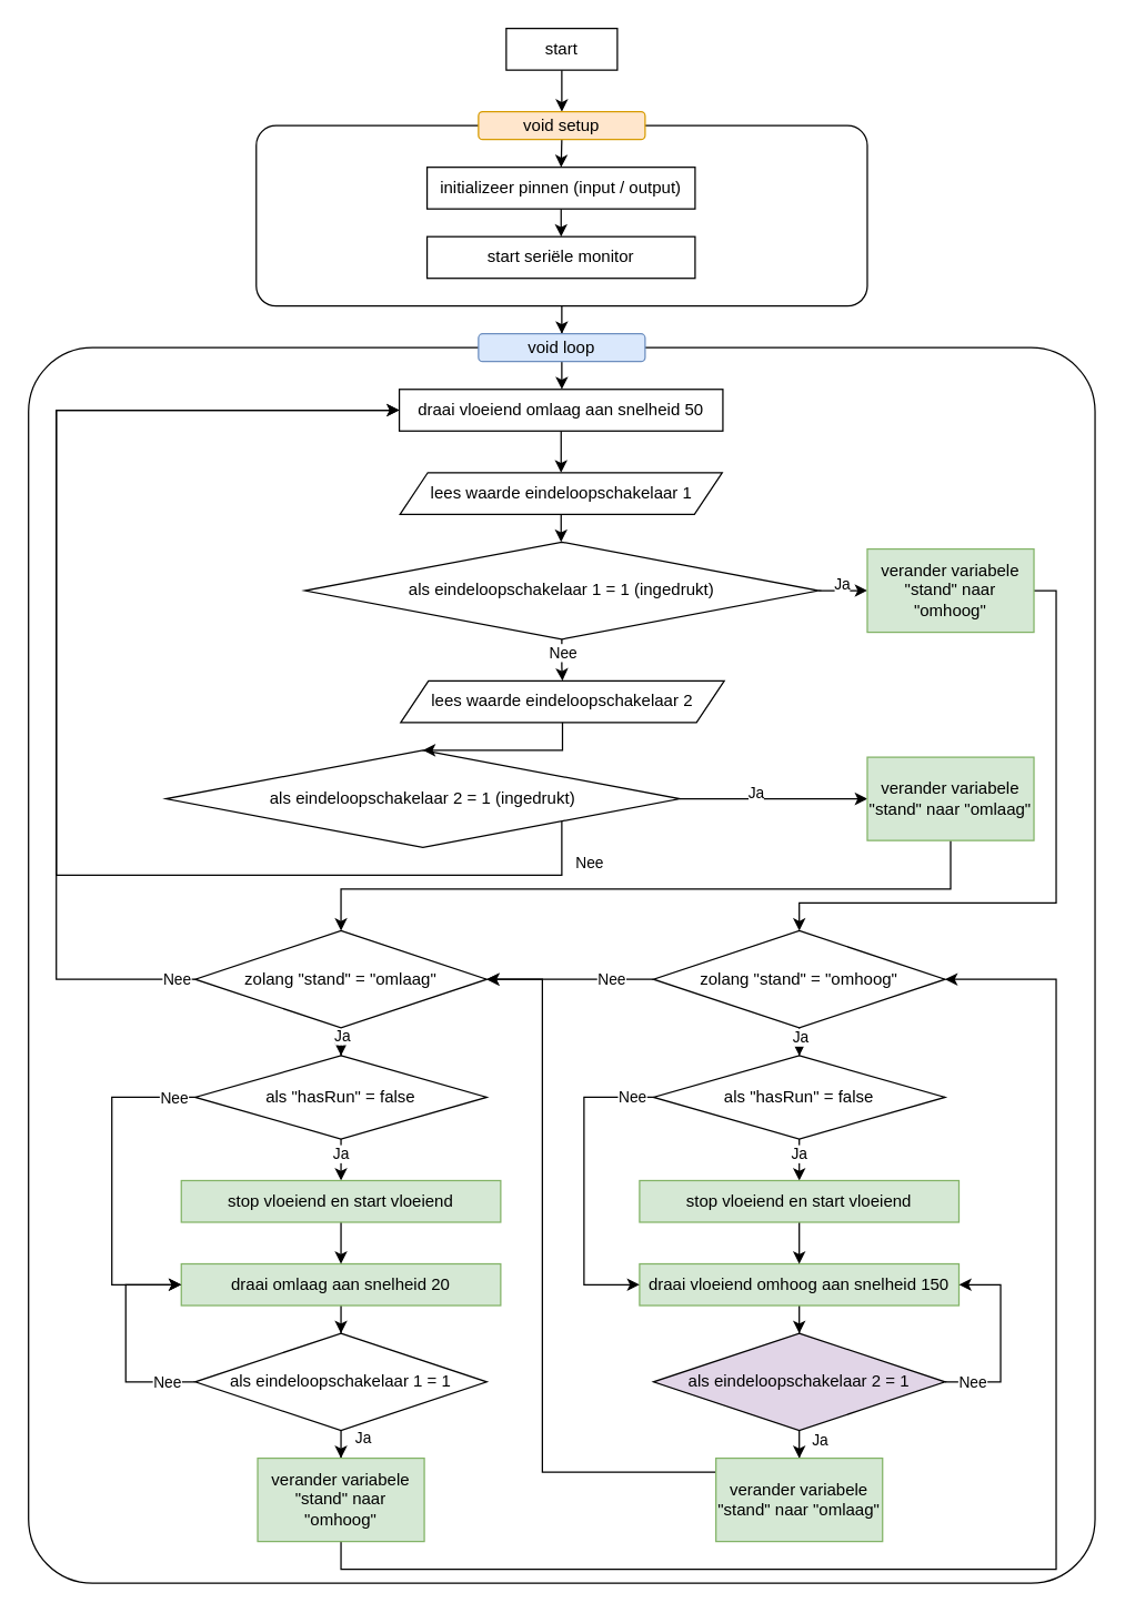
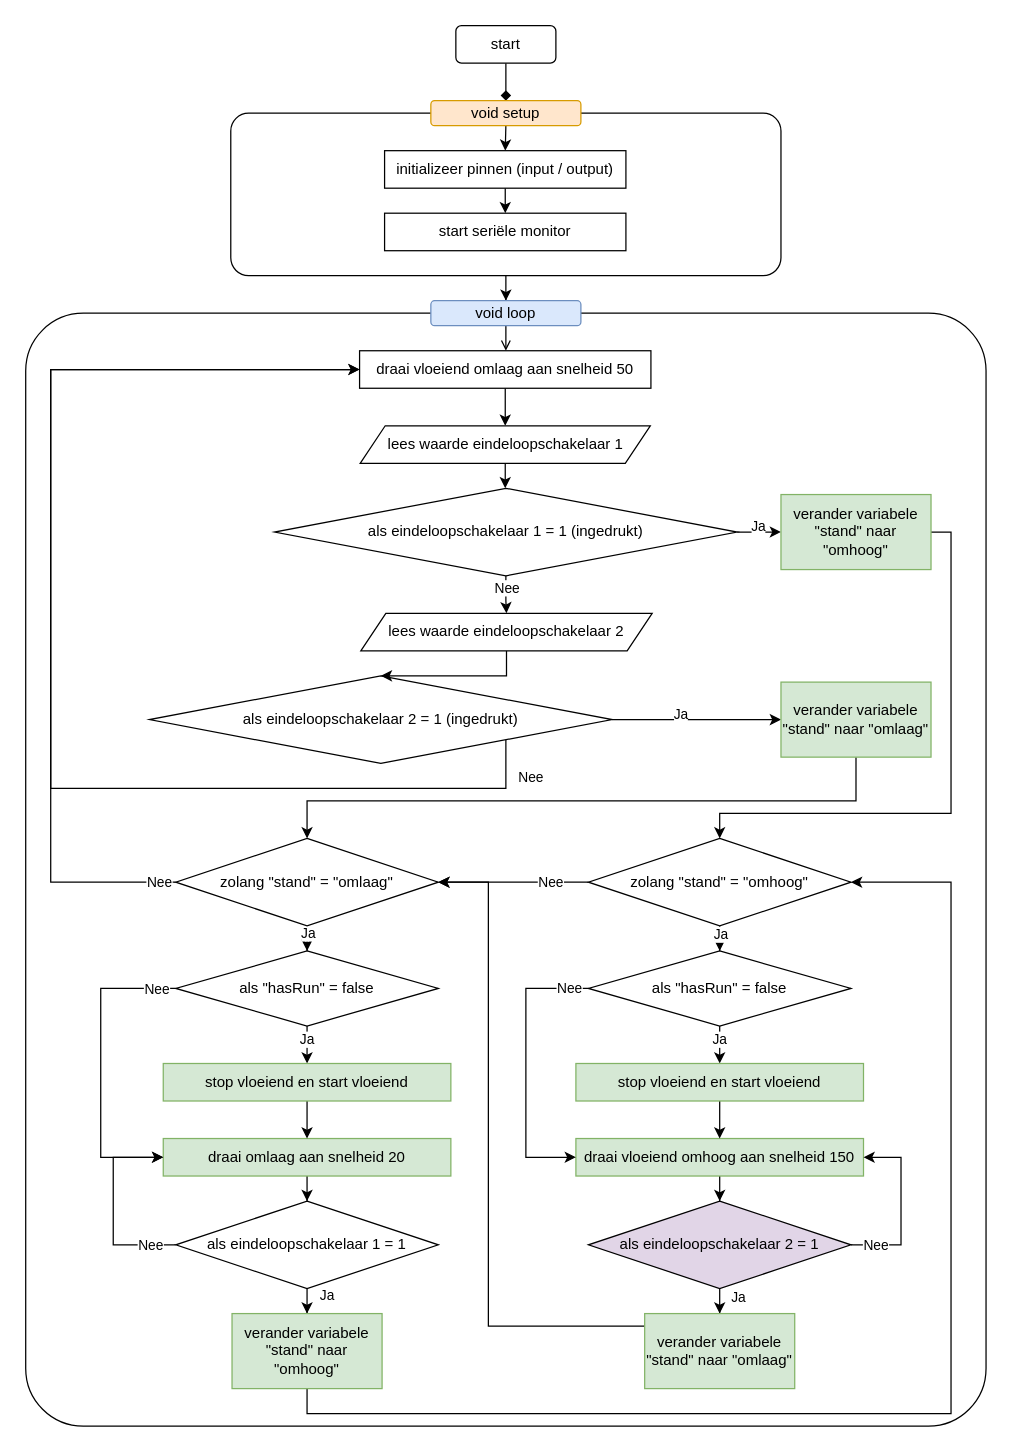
- <mxCell id="3" value="start" style="whiteSpace=wrap;html=1;fontSize=12;glass=0;strokeWidth=1;shadow=0;rounded=0;" parent="1" vertex="1"><mxGeometry x="364" y="20" width="80" height="30" as="geometry" /></mxCell>
+ <mxCell id="3" value="start" style="rounded=1;whiteSpace=wrap;html=1;fontSize=12;glass=0;strokeWidth=1;shadow=0;" parent="1" vertex="1"><mxGeometry x="364" y="20" width="80" height="30" as="geometry" /></mxCell>
- <mxCell id="2" style="edgeStyle=orthogonalEdgeStyle;rounded=0;orthogonalLoop=1;jettySize=auto;html=1;exitX=0.5;exitY=1;exitDx=0;exitDy=0;entryX=0.5;entryY=0;entryDx=0;entryDy=0;" parent="1" source="3" target="7" edge="1"><mxGeometry relative="1" as="geometry" /></mxCell>
+ <mxCell id="2" style="edgeStyle=orthogonalEdgeStyle;rounded=0;orthogonalLoop=1;jettySize=auto;html=1;exitX=0.5;exitY=1;exitDx=0;exitDy=0;entryX=0.5;entryY=0;entryDx=0;entryDy=0;endArrow=diamond;" parent="1" source="3" target="7" edge="1"><mxGeometry relative="1" as="geometry" /></mxCell>
- <mxCell id="12" style="edgeStyle=orthogonalEdgeStyle;rounded=0;orthogonalLoop=1;jettySize=auto;html=1;" parent="1" source="13" target="15" edge="1"><mxGeometry relative="1" as="geometry" /></mxCell>
+ <mxCell id="12" style="edgeStyle=orthogonalEdgeStyle;rounded=0;orthogonalLoop=1;jettySize=auto;html=1;endArrow=open;" parent="1" source="13" target="15" edge="1"><mxGeometry relative="1" as="geometry" /></mxCell>
